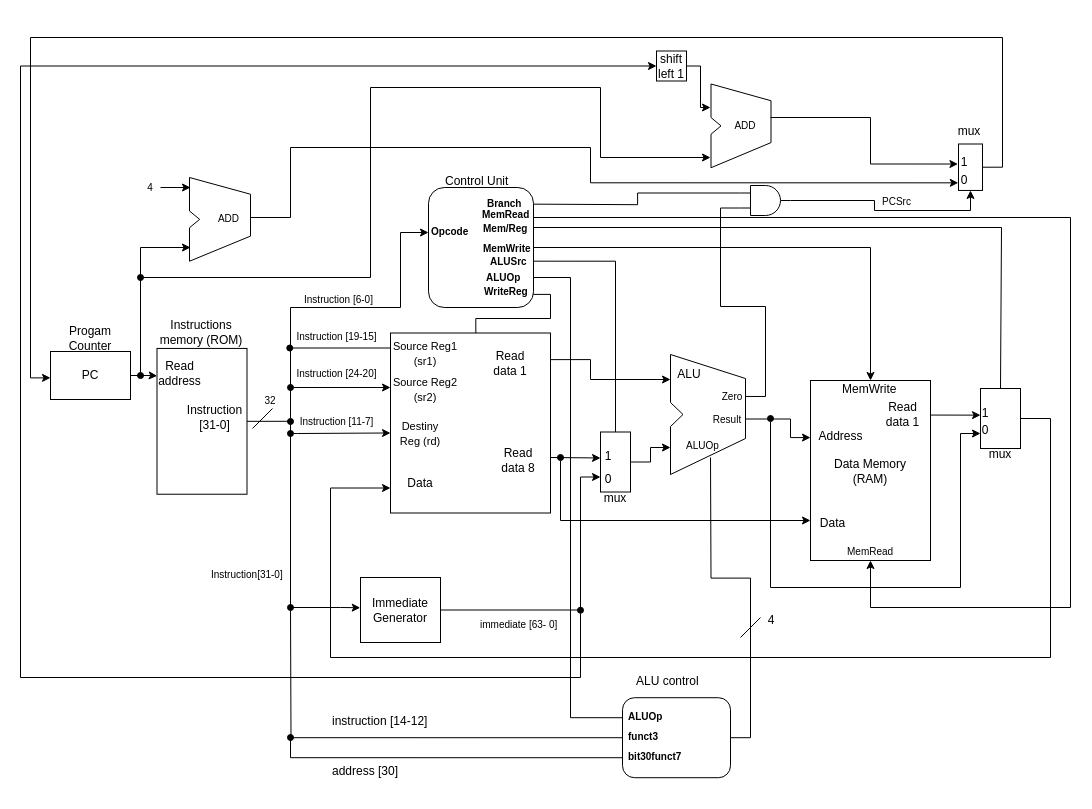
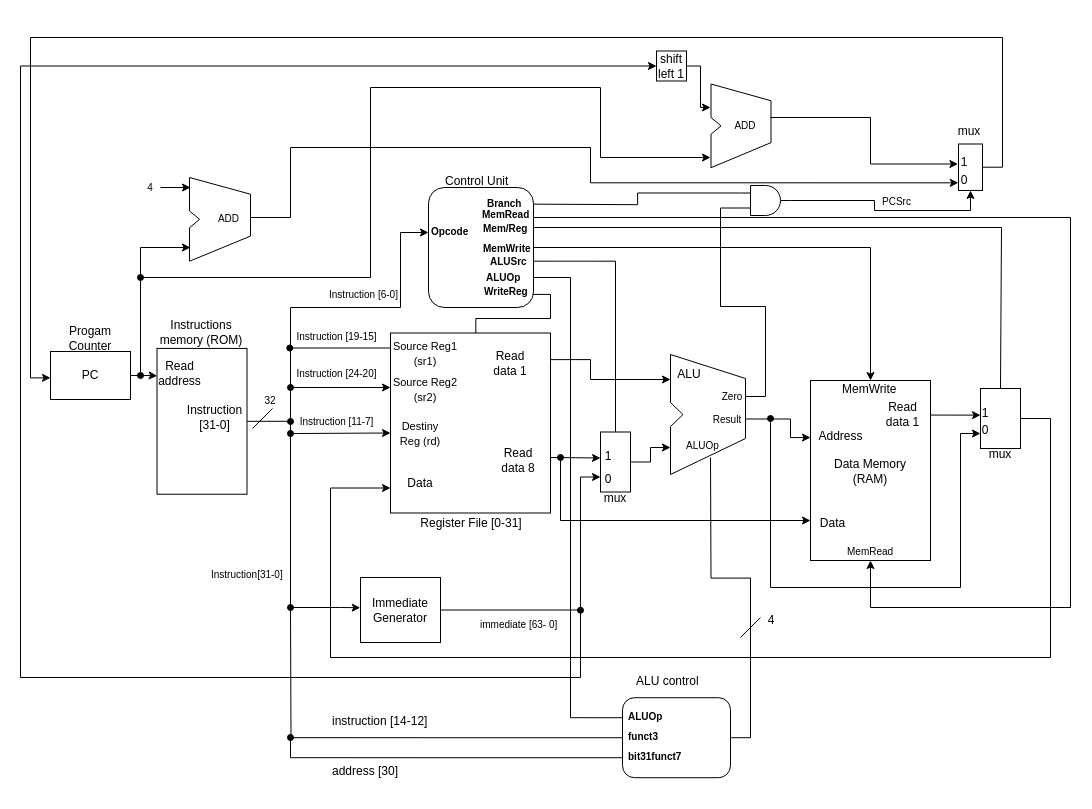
- <mxCell id="95" value="&lt;font style=&quot;font-size: 10px&quot;&gt;Instruction [6-0]&lt;/font&gt;&lt;br&gt;" style="text;html=1;strokeColor=none;fillColor=none;align=center;verticalAlign=middle;whiteSpace=wrap;rounded=0;" parent="1" vertex="1"><mxGeometry x="292" y="289.5" width="93" height="19" as="geometry" /></mxCell>
+ <mxCell id="95" value="&lt;font style=&quot;font-size: 10px&quot;&gt;Instruction [6-0]&lt;/font&gt;&lt;br&gt;" style="text;html=1;strokeColor=none;fillColor=none;align=center;verticalAlign=middle;whiteSpace=wrap;rounded=0;" parent="1" vertex="1"><mxGeometry x="317" y="284.5" width="93" height="19" as="geometry" /></mxCell>
+ <mxCell id="96" value="Register File [0-31]" style="text;html=1;strokeColor=none;fillColor=none;align=center;verticalAlign=middle;whiteSpace=wrap;rounded=0;" parent="1" vertex="1"><mxGeometry x="416" y="512.5" width="110" height="20" as="geometry" /></mxCell>
- <mxCell id="144" value="&lt;span style=&quot;font-size: 10px&quot;&gt;&lt;b&gt;bit30funct7&lt;/b&gt;&lt;/span&gt;" style="text;html=1;" parent="1" vertex="1"><mxGeometry x="626" y="742" width="50" height="30" as="geometry" /></mxCell>
+ <mxCell id="144" value="&lt;span style=&quot;font-size: 10px&quot;&gt;&lt;b&gt;bit31funct7&lt;/b&gt;&lt;/span&gt;" style="text;html=1;" parent="1" vertex="1"><mxGeometry x="626" y="742" width="50" height="30" as="geometry" /></mxCell>
